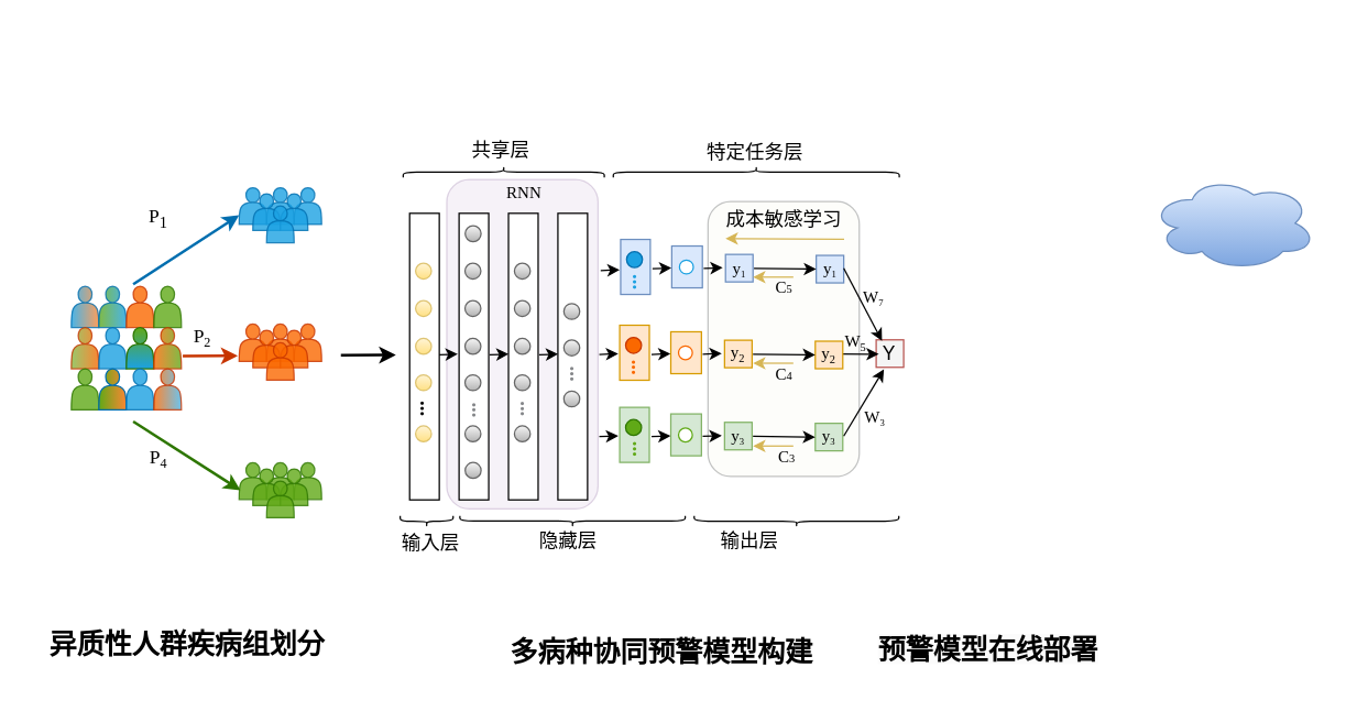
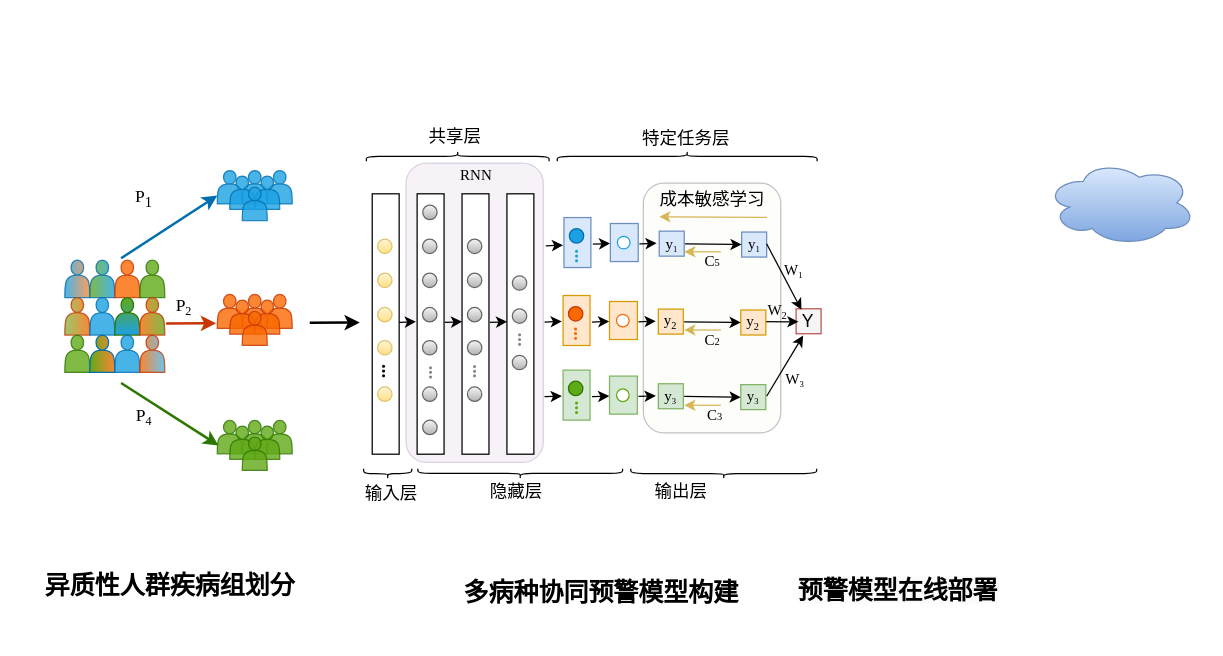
- <mxCell id="121" value="&lt;font face=&quot;Times New Roman&quot;&gt;W&lt;span style=&quot;font-size: 8.333px;&quot;&gt;&lt;sub&gt;7&lt;/sub&gt;&lt;/span&gt;&lt;/font&gt;" style="text;html=1;align=center;verticalAlign=middle;resizable=0;points=[];autosize=1;strokeColor=none;fillColor=none;container=0;" vertex="1" parent="1"><mxGeometry x="613.66" y="200.61" width="40" height="30" as="geometry" /></mxCell>
+ <mxCell id="121" value="&lt;font face=&quot;Times New Roman&quot;&gt;W&lt;span style=&quot;font-size: 8.333px;&quot;&gt;&lt;sub&gt;1&lt;/sub&gt;&lt;/span&gt;&lt;/font&gt;" style="text;html=1;align=center;verticalAlign=middle;resizable=0;points=[];autosize=1;strokeColor=none;fillColor=none;container=0;" vertex="1" parent="1"><mxGeometry x="613.66" y="200.61" width="40" height="30" as="geometry" /></mxCell>
- <mxCell id="23" value="&lt;font face=&quot;Times New Roman&quot;&gt;W&lt;span style=&quot;font-size: 10px;&quot;&gt;&lt;sub&gt;5&lt;/sub&gt;&lt;/span&gt;&lt;/font&gt;" style="text;html=1;align=center;verticalAlign=middle;resizable=0;points=[];autosize=1;strokeColor=none;fillColor=none;container=0;" vertex="1" parent="1"><mxGeometry x="601.24" y="233.61" width="40" height="30" as="geometry" /></mxCell>
+ <mxCell id="23" value="&lt;font face=&quot;Times New Roman&quot;&gt;W&lt;span style=&quot;font-size: 10px;&quot;&gt;&lt;sub&gt;2&lt;/sub&gt;&lt;/span&gt;&lt;/font&gt;" style="text;html=1;align=center;verticalAlign=middle;resizable=0;points=[];autosize=1;strokeColor=none;fillColor=none;container=0;" vertex="1" parent="1"><mxGeometry x="601.24" y="233.61" width="40" height="30" as="geometry" /></mxCell>
- <mxCell id="134" value="&lt;font face=&quot;Times New Roman&quot;&gt;&lt;sub style=&quot;&quot;&gt;&lt;span style=&quot;font-size: 12px;&quot;&gt;C&lt;/span&gt;&lt;span style=&quot;font-size: 8.333px;&quot;&gt;4&lt;/span&gt;&lt;/sub&gt;&lt;/font&gt;" style="text;html=1;align=center;verticalAlign=middle;resizable=0;points=[];autosize=1;strokeColor=none;fillColor=none;container=0;" vertex="1" parent="1"><mxGeometry x="548.97" y="255.13" width="40" height="30" as="geometry" /></mxCell>
+ <mxCell id="134" value="&lt;font face=&quot;Times New Roman&quot;&gt;&lt;sub style=&quot;&quot;&gt;&lt;span style=&quot;font-size: 12px;&quot;&gt;C&lt;/span&gt;&lt;span style=&quot;font-size: 8.333px;&quot;&gt;2&lt;/span&gt;&lt;/sub&gt;&lt;/font&gt;" style="text;html=1;align=center;verticalAlign=middle;resizable=0;points=[];autosize=1;strokeColor=none;fillColor=none;container=0;" vertex="1" parent="1"><mxGeometry x="548.97" y="255.13" width="40" height="30" as="geometry" /></mxCell>
